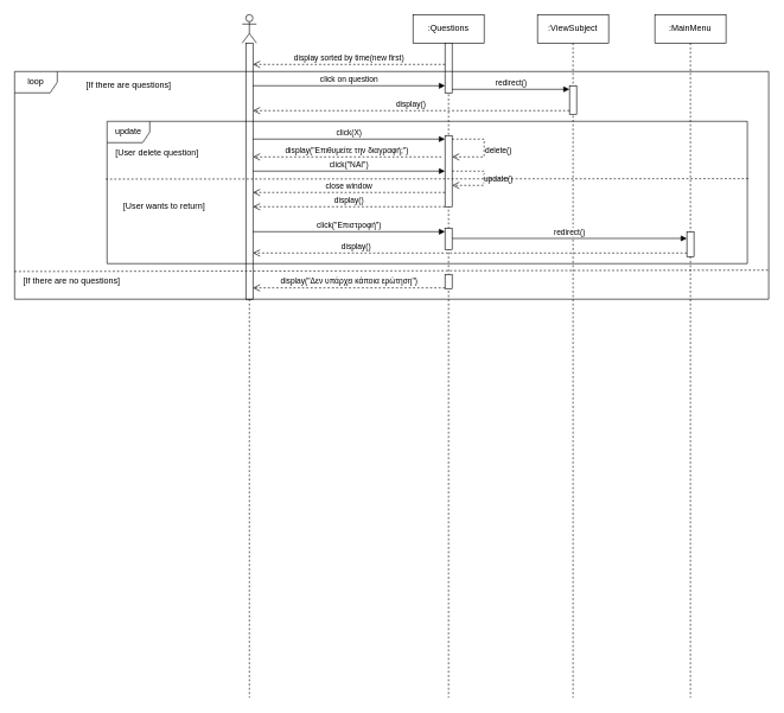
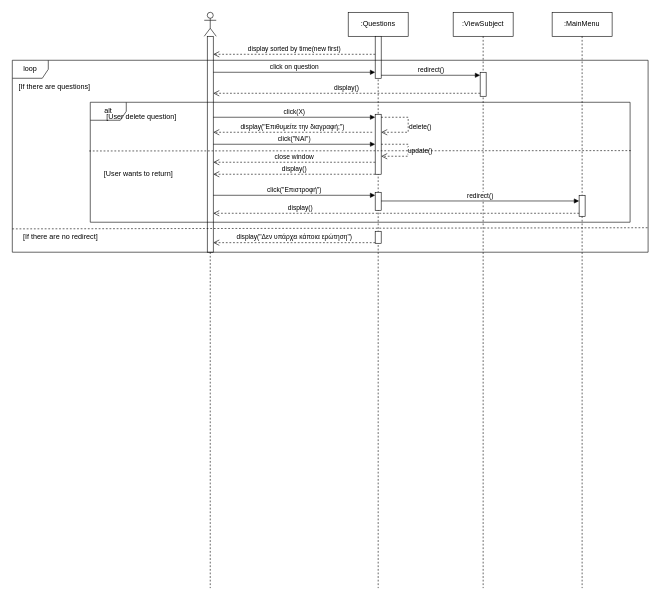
- <mxCell id="12" value="[If there are questions]" style="text;html=1;align=center;verticalAlign=middle;resizable=0;points=[];autosize=1;strokeColor=none;fillColor=none;" parent="1" vertex="1"><mxGeometry x="110" y="105" width="140" height="30" as="geometry" /></mxCell>
+ <mxCell id="12" value="[If there are questions]" style="text;html=1;align=center;verticalAlign=middle;resizable=0;points=[];autosize=1;strokeColor=none;fillColor=none;" parent="1" vertex="1"><mxGeometry x="20" y="130" width="140" height="30" as="geometry" /></mxCell>
- <mxCell id="17" value="update" style="shape=umlFrame;whiteSpace=wrap;html=1;pointerEvents=0;" parent="1" vertex="1"><mxGeometry x="150" y="170" width="900" height="200" as="geometry" /></mxCell>
+ <mxCell id="17" value="alt" style="shape=umlFrame;whiteSpace=wrap;html=1;pointerEvents=0;" parent="1" vertex="1"><mxGeometry x="150" y="170" width="900" height="200" as="geometry" /></mxCell>
- <mxCell id="18" value="[User delete question]" style="text;html=1;align=center;verticalAlign=middle;resizable=0;points=[];autosize=1;strokeColor=none;fillColor=none;" parent="1" vertex="1"><mxGeometry x="150" y="200" width="140" height="30" as="geometry" /></mxCell>
+ <mxCell id="18" value="[User delete question]" style="text;html=1;align=center;verticalAlign=middle;resizable=0;points=[];autosize=1;strokeColor=none;fillColor=none;" parent="1" vertex="1"><mxGeometry x="165" y="180" width="140" height="30" as="geometry" /></mxCell>
- <mxCell id="33" value="[If there are no questions]" style="text;html=1;align=center;verticalAlign=middle;resizable=0;points=[];autosize=1;strokeColor=none;fillColor=none;" parent="1" vertex="1"><mxGeometry x="20" y="380.08" width="160" height="30" as="geometry" /></mxCell>
+ <mxCell id="33" value="[If there are no redirect]" style="text;html=1;align=center;verticalAlign=middle;resizable=0;points=[];autosize=1;strokeColor=none;fillColor=none;" parent="1" vertex="1"><mxGeometry x="20" y="380.08" width="160" height="30" as="geometry" /></mxCell>
